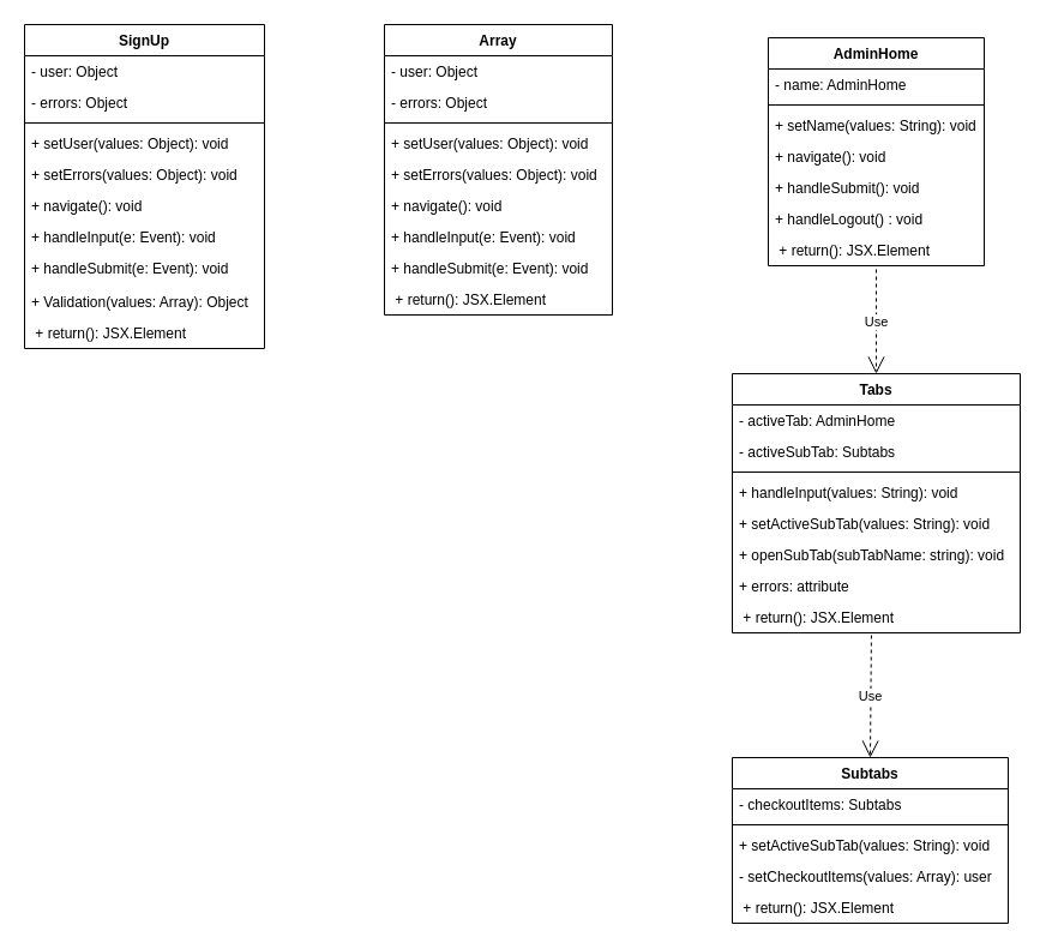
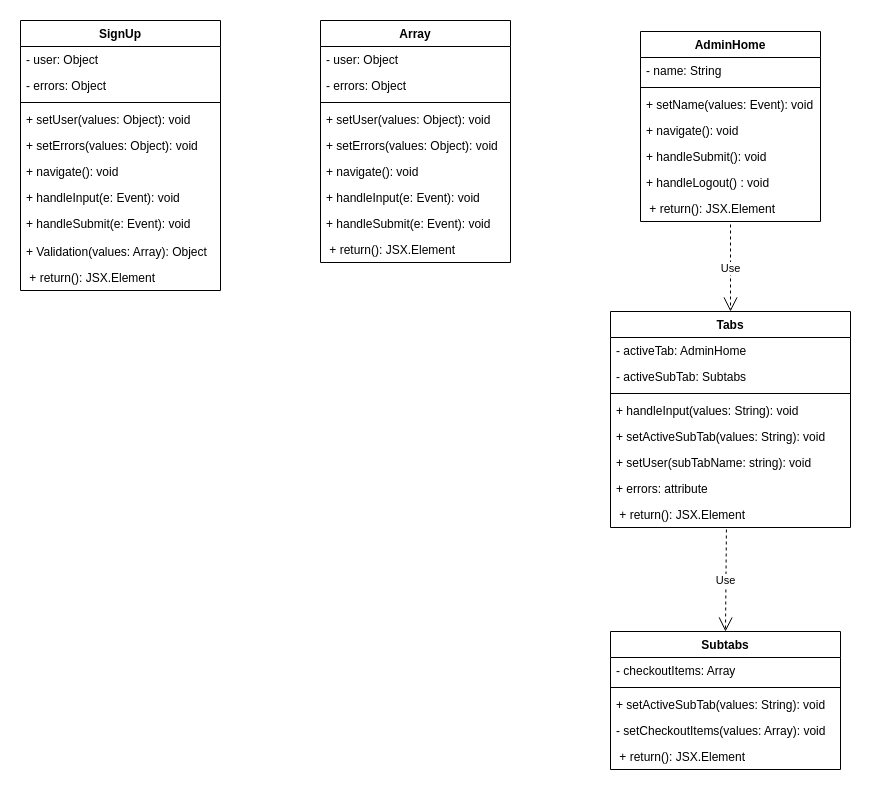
- <mxCell id="24" value="- name: AdminHome" style="text;strokeColor=none;fillColor=none;align=left;verticalAlign=top;spacingLeft=4;spacingRight=4;overflow=hidden;rotatable=0;points=[[0,0.5],[1,0.5]];portConstraint=eastwest;whiteSpace=wrap;html=1;labelBackgroundColor=none;" vertex="1" parent="23"><mxGeometry y="26" width="180" height="26" as="geometry" /></mxCell>
+ <mxCell id="24" value="- name: String" style="text;strokeColor=none;fillColor=none;align=left;verticalAlign=top;spacingLeft=4;spacingRight=4;overflow=hidden;rotatable=0;points=[[0,0.5],[1,0.5]];portConstraint=eastwest;whiteSpace=wrap;html=1;labelBackgroundColor=none;" vertex="1" parent="23"><mxGeometry y="26" width="180" height="26" as="geometry" /></mxCell>
- <mxCell id="26" value="+ setName(values: String): void" style="text;strokeColor=none;fillColor=none;align=left;verticalAlign=top;spacingLeft=4;spacingRight=4;overflow=hidden;rotatable=0;points=[[0,0.5],[1,0.5]];portConstraint=eastwest;whiteSpace=wrap;html=1;" vertex="1" parent="23"><mxGeometry y="60" width="180" height="26" as="geometry" /></mxCell>
+ <mxCell id="26" value="+ setName(values: Event): void" style="text;strokeColor=none;fillColor=none;align=left;verticalAlign=top;spacingLeft=4;spacingRight=4;overflow=hidden;rotatable=0;points=[[0,0.5],[1,0.5]];portConstraint=eastwest;whiteSpace=wrap;html=1;" vertex="1" parent="23"><mxGeometry y="60" width="180" height="26" as="geometry" /></mxCell>
- <mxCell id="37" value="+ openSubTab(subTabName: string): void" style="text;strokeColor=none;fillColor=none;align=left;verticalAlign=top;spacingLeft=4;spacingRight=4;overflow=hidden;rotatable=0;points=[[0,0.5],[1,0.5]];portConstraint=eastwest;whiteSpace=wrap;html=1;labelBackgroundColor=none;" vertex="1" parent="31"><mxGeometry y="138" width="240" height="26" as="geometry" /></mxCell>
+ <mxCell id="37" value="+ setUser(subTabName: string): void" style="text;strokeColor=none;fillColor=none;align=left;verticalAlign=top;spacingLeft=4;spacingRight=4;overflow=hidden;rotatable=0;points=[[0,0.5],[1,0.5]];portConstraint=eastwest;whiteSpace=wrap;html=1;labelBackgroundColor=none;" vertex="1" parent="31"><mxGeometry y="138" width="240" height="26" as="geometry" /></mxCell>
- <mxCell id="41" value="-&amp;nbsp;checkoutItems: Subtabs" style="text;strokeColor=none;fillColor=none;align=left;verticalAlign=top;spacingLeft=4;spacingRight=4;overflow=hidden;rotatable=0;points=[[0,0.5],[1,0.5]];portConstraint=eastwest;whiteSpace=wrap;html=1;" vertex="1" parent="40"><mxGeometry y="26" width="230" height="26" as="geometry" /></mxCell>
+ <mxCell id="41" value="-&amp;nbsp;checkoutItems: Array" style="text;strokeColor=none;fillColor=none;align=left;verticalAlign=top;spacingLeft=4;spacingRight=4;overflow=hidden;rotatable=0;points=[[0,0.5],[1,0.5]];portConstraint=eastwest;whiteSpace=wrap;html=1;" vertex="1" parent="40"><mxGeometry y="26" width="230" height="26" as="geometry" /></mxCell>
- <mxCell id="44" value="- setCheckoutItems(values: Array): user" style="text;strokeColor=none;fillColor=none;align=left;verticalAlign=top;spacingLeft=4;spacingRight=4;overflow=hidden;rotatable=0;points=[[0,0.5],[1,0.5]];portConstraint=eastwest;whiteSpace=wrap;html=1;" vertex="1" parent="40"><mxGeometry y="86" width="230" height="26" as="geometry" /></mxCell>
+ <mxCell id="44" value="- setCheckoutItems(values: Array): void" style="text;strokeColor=none;fillColor=none;align=left;verticalAlign=top;spacingLeft=4;spacingRight=4;overflow=hidden;rotatable=0;points=[[0,0.5],[1,0.5]];portConstraint=eastwest;whiteSpace=wrap;html=1;" vertex="1" parent="40"><mxGeometry y="86" width="230" height="26" as="geometry" /></mxCell>
